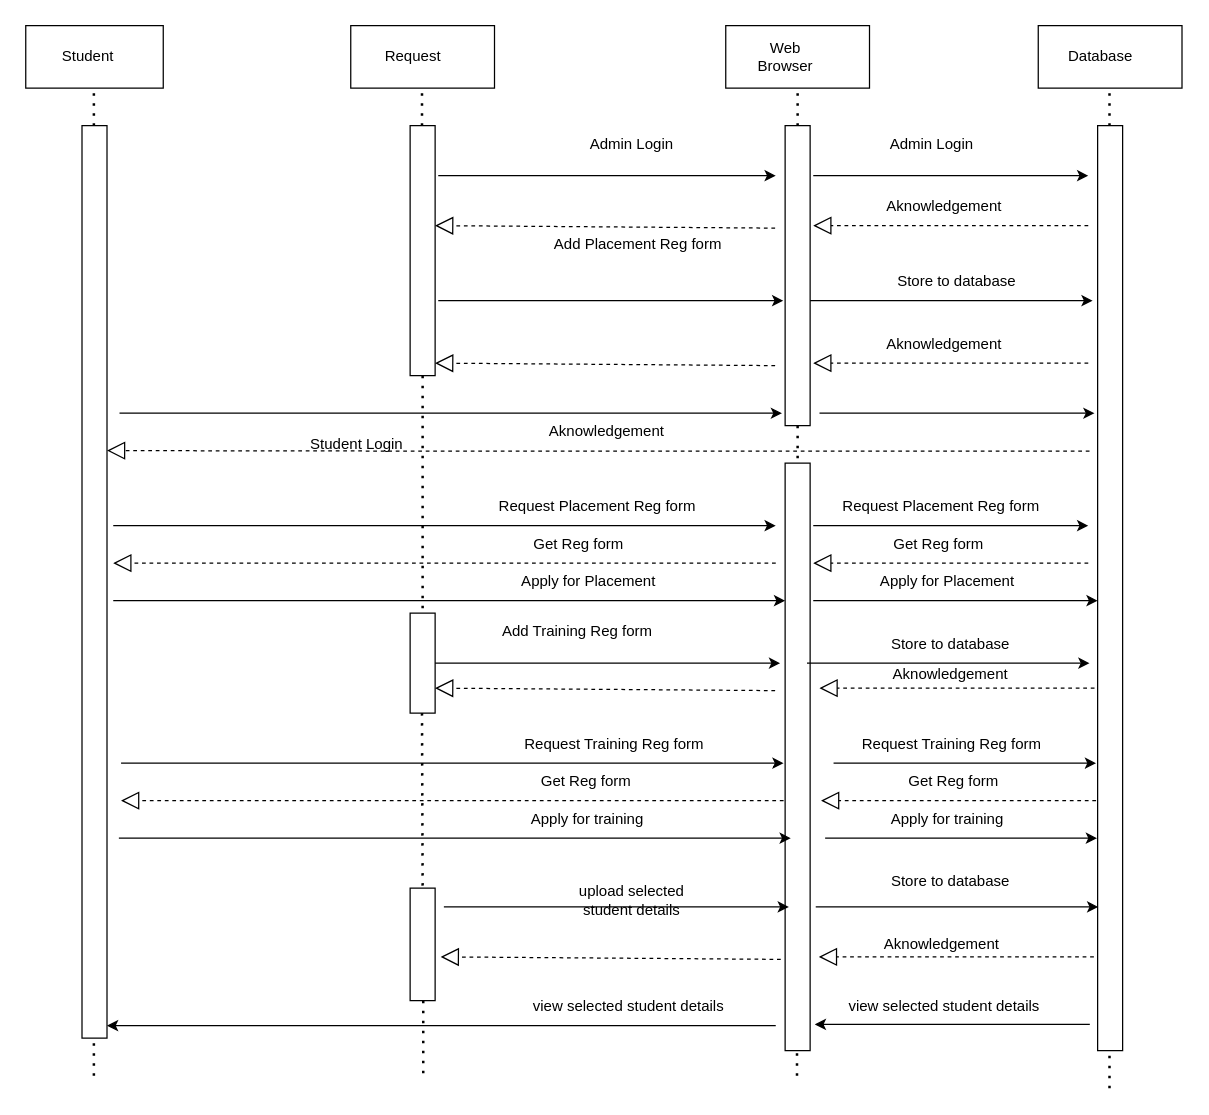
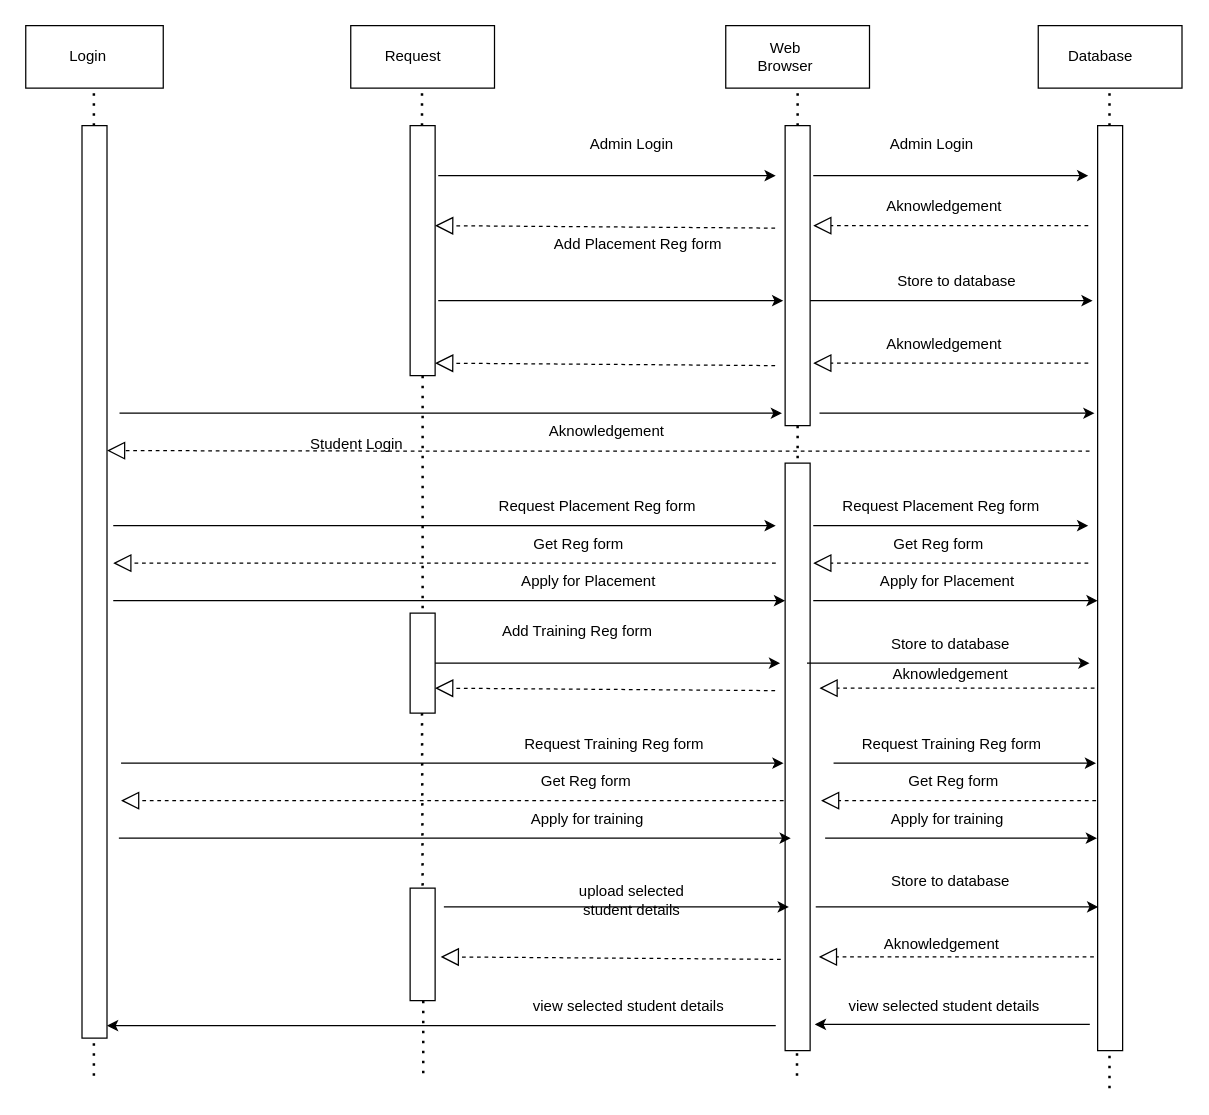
- <mxCell id="8" value="Student" style="text;html=1;strokeColor=none;fillColor=none;align=center;verticalAlign=middle;whiteSpace=wrap;rounded=0;" parent="1" vertex="1"><mxGeometry x="40" y="30" width="60" height="30" as="geometry" /></mxCell>
+ <mxCell id="8" value="Login" style="text;html=1;strokeColor=none;fillColor=none;align=center;verticalAlign=middle;whiteSpace=wrap;rounded=0;" parent="1" vertex="1"><mxGeometry x="40" y="30" width="60" height="30" as="geometry" /></mxCell>
